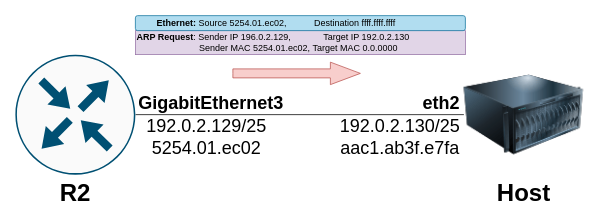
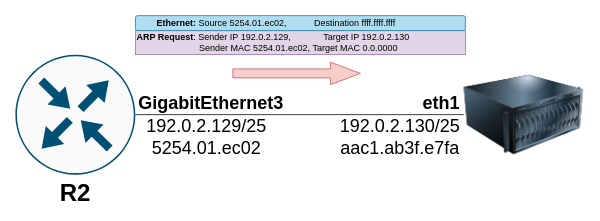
- <mxCell id="12" value="&lt;div style=&quot;&quot;&gt;&lt;b style=&quot;background-color: initial;&quot;&gt;ARP Request&lt;/b&gt;&lt;span style=&quot;background-color: initial;&quot;&gt;: Sender IP 196.0.2.129,&amp;nbsp; &amp;nbsp; &amp;nbsp; &amp;nbsp; &amp;nbsp; &amp;nbsp; &amp;nbsp;Target IP 192.0.2.130&lt;/span&gt;&lt;/div&gt;&lt;div style=&quot;&quot;&gt;&lt;span style=&quot;background-color: initial;&quot;&gt;&amp;nbsp; &amp;nbsp; &amp;nbsp; &amp;nbsp; &amp;nbsp; &amp;nbsp; &amp;nbsp; &amp;nbsp; &amp;nbsp; &amp;nbsp; &amp;nbsp; &amp;nbsp; &amp;nbsp;Sender MAC 5254.01.ec02, Target MAC 0.0.0000&lt;/span&gt;&lt;/div&gt;" style="rounded=0;whiteSpace=wrap;html=1;fillColor=#e1d5e7;strokeColor=#9673a6;align=left;" vertex="1" parent="1"><mxGeometry x="180" y="40" width="440" height="32" as="geometry" /></mxCell>
+ <mxCell id="12" value="&lt;div style=&quot;&quot;&gt;&lt;b style=&quot;background-color: initial;&quot;&gt;ARP Request&lt;/b&gt;&lt;span style=&quot;background-color: initial;&quot;&gt;: Sender IP 192.0.2.129,&amp;nbsp; &amp;nbsp; &amp;nbsp; &amp;nbsp; &amp;nbsp; &amp;nbsp; &amp;nbsp;Target IP 192.0.2.130&lt;/span&gt;&lt;/div&gt;&lt;div style=&quot;&quot;&gt;&lt;span style=&quot;background-color: initial;&quot;&gt;&amp;nbsp; &amp;nbsp; &amp;nbsp; &amp;nbsp; &amp;nbsp; &amp;nbsp; &amp;nbsp; &amp;nbsp; &amp;nbsp; &amp;nbsp; &amp;nbsp; &amp;nbsp; &amp;nbsp;Sender MAC 5254.01.ec02, Target MAC 0.0.0000&lt;/span&gt;&lt;/div&gt;" style="rounded=0;whiteSpace=wrap;html=1;fillColor=#e1d5e7;strokeColor=#9673a6;align=left;" vertex="1" parent="1"><mxGeometry x="180" y="40" width="440" height="32" as="geometry" /></mxCell>
- <mxCell id="8" value="&lt;font style=&quot;font-size: 24px&quot;&gt;eth2&lt;/font&gt;" style="text;html=1;strokeColor=none;fillColor=none;align=center;verticalAlign=middle;whiteSpace=wrap;rounded=0;fontSize=12;fontStyle=1" parent="1" vertex="1"><mxGeometry x="563" y="122" width="50" height="30" as="geometry" /></mxCell>
+ <mxCell id="8" value="&lt;font style=&quot;font-size: 24px&quot;&gt;eth1&lt;/font&gt;" style="text;html=1;strokeColor=none;fillColor=none;align=center;verticalAlign=middle;whiteSpace=wrap;rounded=0;fontSize=12;fontStyle=1" parent="1" vertex="1"><mxGeometry x="563" y="122" width="50" height="30" as="geometry" /></mxCell>
- <mxCell id="6" value="&lt;font style=&quot;font-size: 32px&quot;&gt;&lt;b&gt;Host&lt;/b&gt;&lt;br&gt;&lt;/font&gt;" style="text;html=1;strokeColor=none;fillColor=none;align=center;verticalAlign=middle;whiteSpace=wrap;rounded=0;" parent="1" vertex="1"><mxGeometry x="653" y="242" width="90" height="30" as="geometry" /></mxCell>
